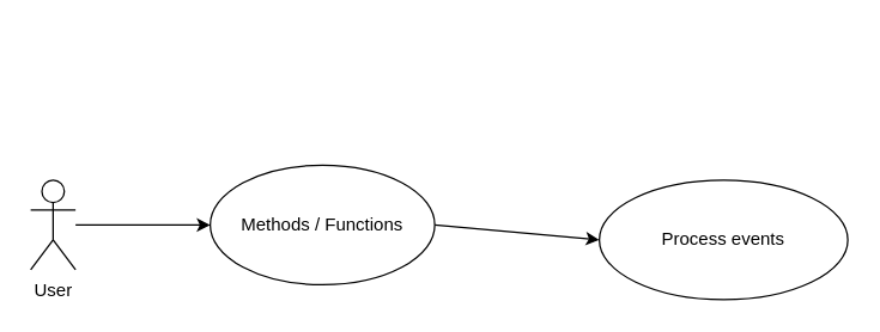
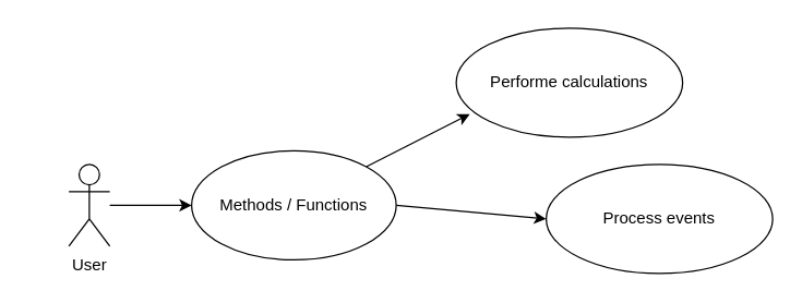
+ <mxCell id="6" value="Performe calculations" style="ellipse;whiteSpace=wrap;html=1;" vertex="1" parent="1"><mxGeometry x="334" y="20" width="166" height="80" as="geometry" /></mxCell>
+ <mxCell id="8" style="edgeStyle=none;html=1;exitX=1;exitY=0;exitDx=0;exitDy=0;entryX=0.06;entryY=0.788;entryDx=0;entryDy=0;entryPerimeter=0;" edge="1" parent="1" source="5" target="6"><mxGeometry relative="1" as="geometry" /></mxCell>
- <mxCell id="3" value="User" style="shape=umlActor;verticalLabelPosition=bottom;verticalAlign=top;html=1;outlineConnect=0;" vertex="1" parent="1"><mxGeometry x="20" y="120" width="30" height="60" as="geometry" /></mxCell>
+ <mxCell id="3" value="User" style="shape=umlActor;verticalLabelPosition=bottom;verticalAlign=top;html=1;outlineConnect=0;" vertex="1" parent="1"><mxGeometry x="50" y="120" width="30" height="60" as="geometry" /></mxCell>
